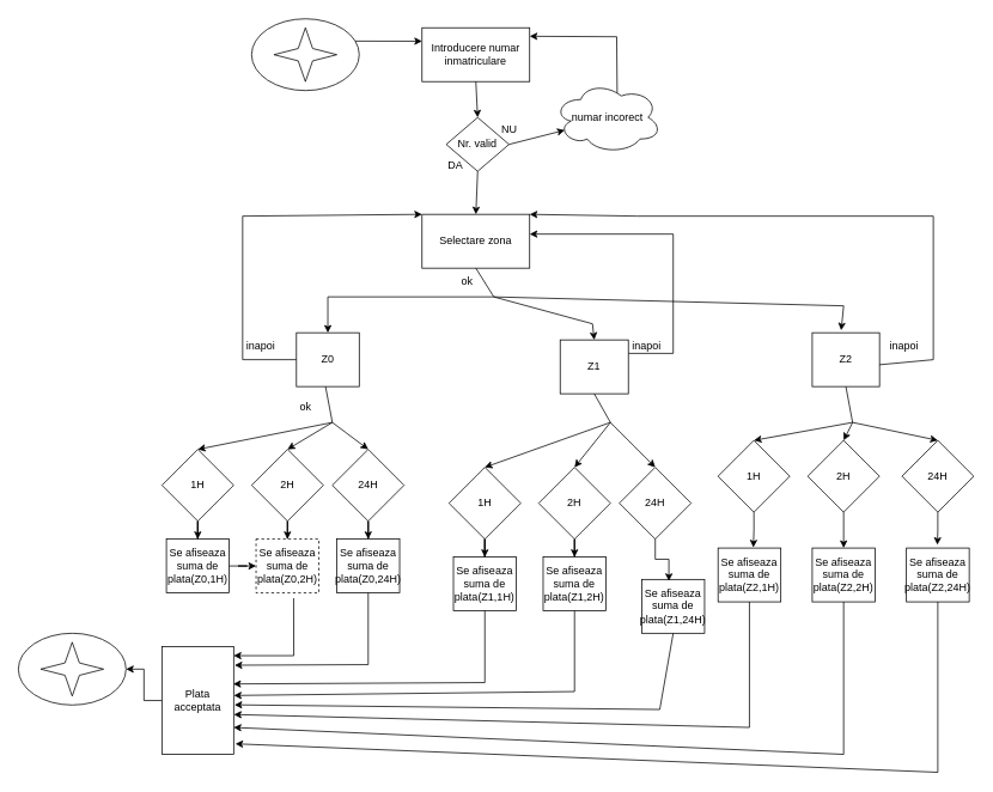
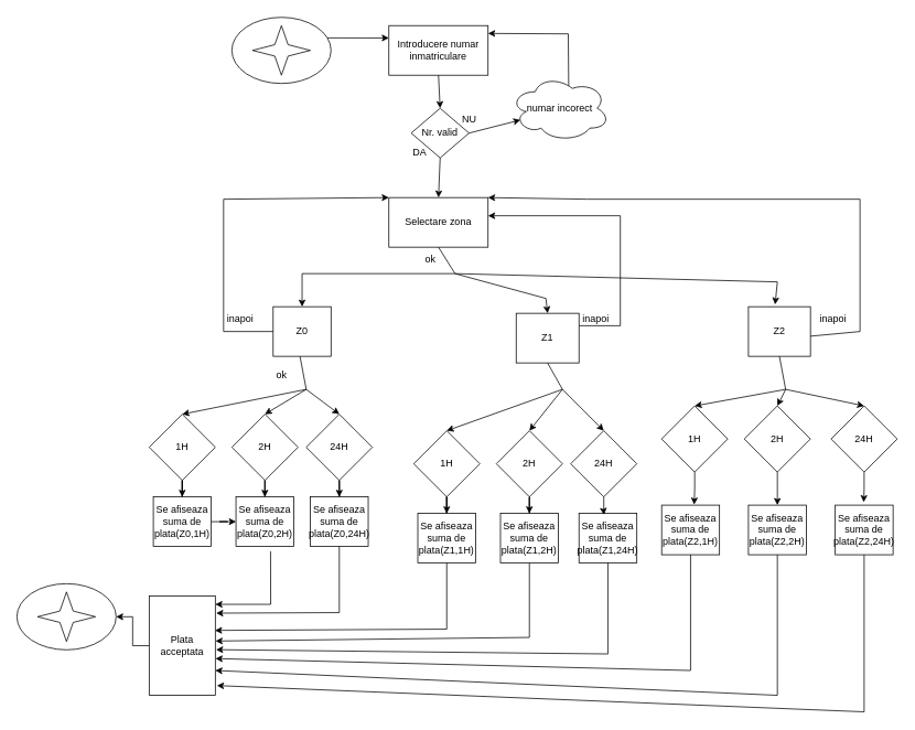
- <mxCell id="51" value="Se afiseaza suma de plata(Z0,2H)" style="rounded=0;whiteSpace=wrap;html=1;dashed=1;" vertex="1" parent="1"><mxGeometry x="285" y="600" width="70" height="60" as="geometry" /></mxCell>
+ <mxCell id="51" value="Se afiseaza suma de plata(Z0,2H)" style="rounded=0;whiteSpace=wrap;html=1;" vertex="1" parent="1"><mxGeometry x="285" y="600" width="70" height="60" as="geometry" /></mxCell>
- <mxCell id="55" value="Se afiseaza suma de plata(Z1,24H)" style="rounded=0;whiteSpace=wrap;html=1;" vertex="1" parent="1"><mxGeometry x="715" y="645" width="70" height="60" as="geometry" /></mxCell>
+ <mxCell id="55" value="Se afiseaza suma de plata(Z1,24H)" style="rounded=0;whiteSpace=wrap;html=1;" vertex="1" parent="1"><mxGeometry x="700" y="620" width="70" height="60" as="geometry" /></mxCell>
